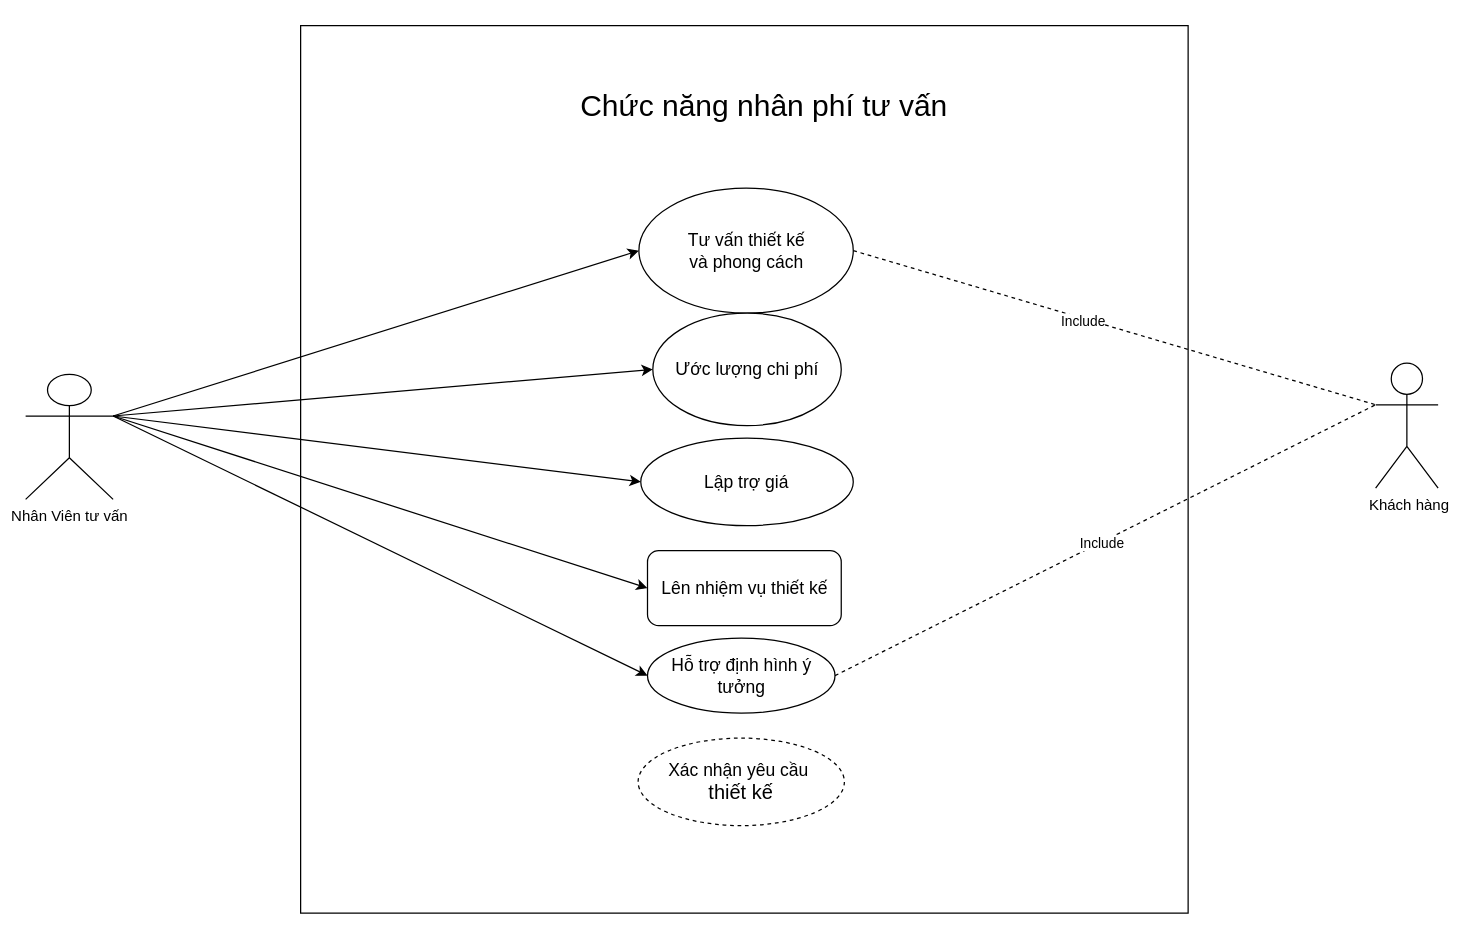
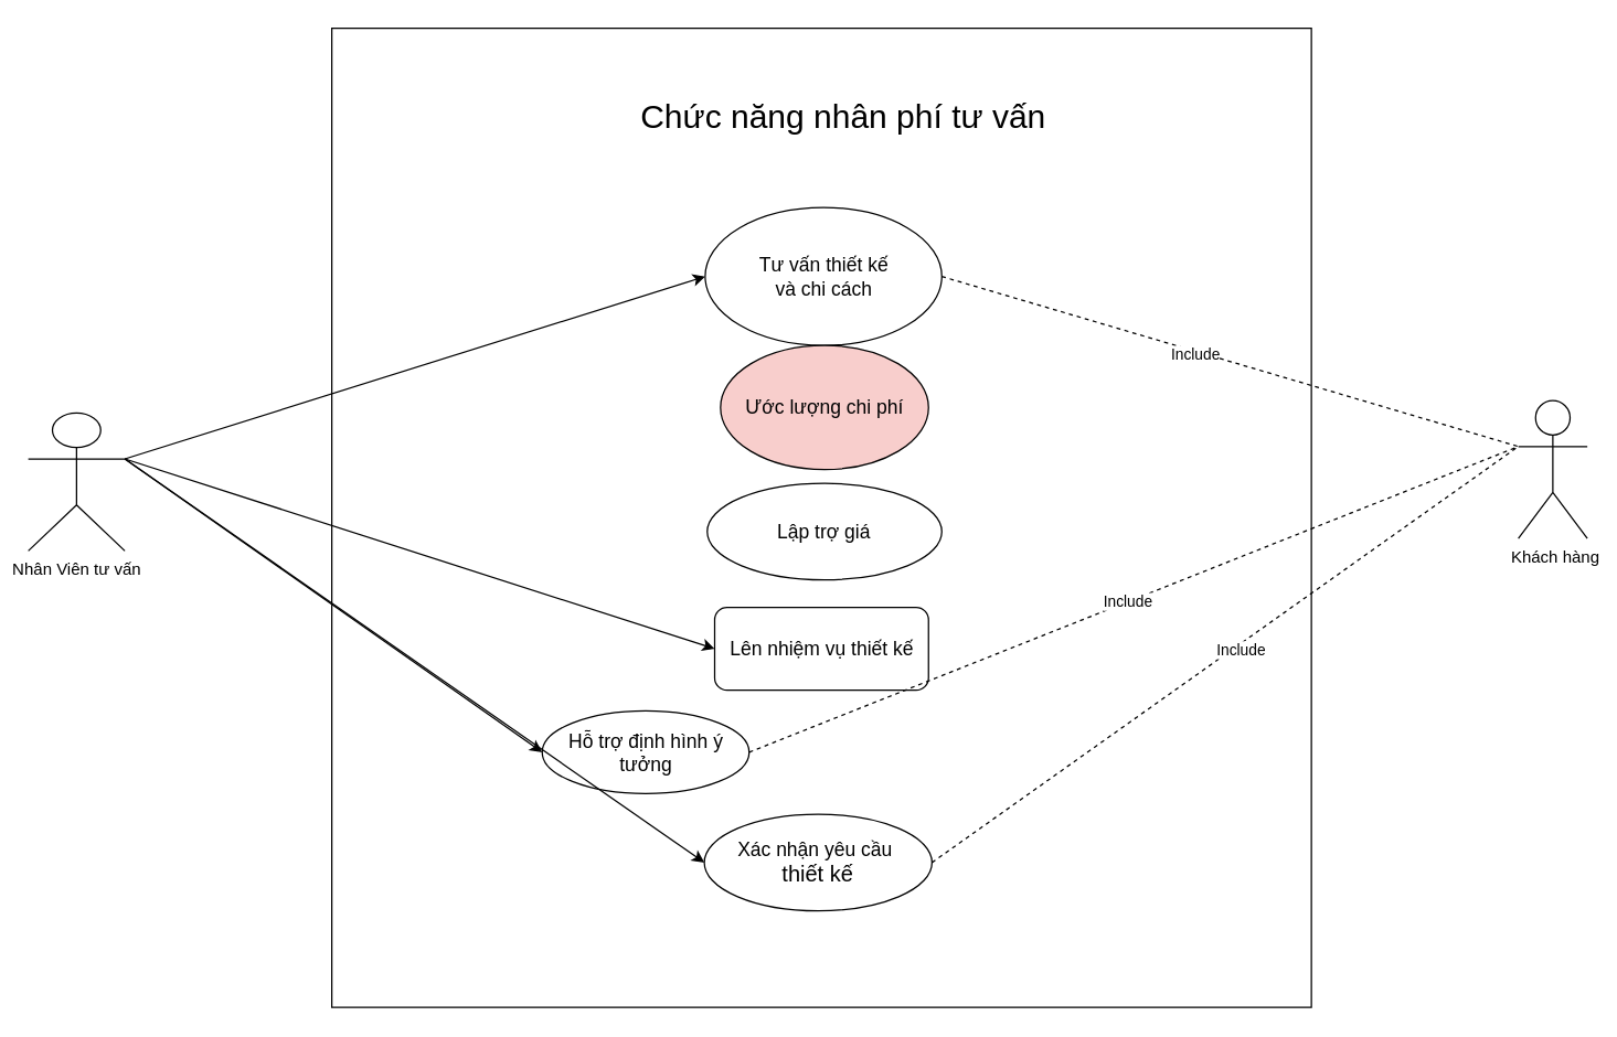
- <mxCell id="4" value="&lt;span style=&quot;font-size: 14px;&quot;&gt;Tư vấn thiết kế&lt;/span&gt;&lt;div&gt;&lt;span style=&quot;font-size: 14px;&quot;&gt;và phong cách&lt;/span&gt;&lt;/div&gt;" style="ellipse;whiteSpace=wrap;html=1;" vertex="1" parent="1"><mxGeometry x="510.62" y="150" width="171.5" height="100" as="geometry" /></mxCell>
+ <mxCell id="4" value="&lt;span style=&quot;font-size: 14px;&quot;&gt;Tư vấn thiết kế&lt;/span&gt;&lt;div&gt;&lt;span style=&quot;font-size: 14px;&quot;&gt;và chi cách&lt;/span&gt;&lt;/div&gt;" style="ellipse;whiteSpace=wrap;html=1;" vertex="1" parent="1"><mxGeometry x="510.62" y="150" width="171.5" height="100" as="geometry" /></mxCell>
- <mxCell id="5" value="&lt;font style=&quot;font-size: 14px;&quot;&gt;Ước lượng chi phí&lt;/font&gt;" style="ellipse;whiteSpace=wrap;html=1;" vertex="1" parent="1"><mxGeometry x="521.75" y="250" width="150.75" height="90" as="geometry" /></mxCell>
+ <mxCell id="5" value="&lt;font style=&quot;font-size: 14px;&quot;&gt;Ước lượng chi phí&lt;/font&gt;" style="ellipse;whiteSpace=wrap;html=1;fillColor=#f8cecc;" vertex="1" parent="1"><mxGeometry x="521.75" y="250" width="150.75" height="90" as="geometry" /></mxCell>
- <mxCell id="13" value="" style="endArrow=classic;html=1;rounded=0;exitX=1;exitY=0.333;exitDx=0;exitDy=0;exitPerimeter=0;entryX=0;entryY=0.5;entryDx=0;entryDy=0;" edge="1" parent="1" source="3" target="5"><mxGeometry width="50" height="50" relative="1" as="geometry"><mxPoint x="530" y="400" as="sourcePoint" /><mxPoint x="580" y="350" as="targetPoint" /></mxGeometry></mxCell>
- <mxCell id="14" value="" style="endArrow=classic;html=1;rounded=0;exitX=1;exitY=0.333;exitDx=0;exitDy=0;exitPerimeter=0;entryX=0;entryY=0.5;entryDx=0;entryDy=0;" edge="1" parent="1" source="3" target="6"><mxGeometry width="50" height="50" relative="1" as="geometry"><mxPoint x="530" y="400" as="sourcePoint" /><mxPoint x="580" y="350" as="targetPoint" /></mxGeometry></mxCell>
+ <mxCell id="22" value="" style="endArrow=none;dashed=1;html=1;rounded=0;entryX=0;entryY=0.333;entryDx=0;entryDy=0;entryPerimeter=0;exitX=1;exitY=0.5;exitDx=0;exitDy=0;" edge="1" parent="1" source="9" target="11"><mxGeometry width="50" height="50" relative="1" as="geometry"><mxPoint x="530" y="400" as="sourcePoint" /><mxPoint x="1100" y="330" as="targetPoint" /></mxGeometry></mxCell>
+ <mxCell id="23" value="Include" style="edgeLabel;html=1;align=center;verticalAlign=middle;resizable=0;points=[];" vertex="1" connectable="0" parent="22"><mxGeometry x="0.047" y="-4" relative="1" as="geometry"><mxPoint x="-1" as="offset" /></mxGeometry></mxCell>
+ <mxCell id="17" value="" style="endArrow=classic;html=1;rounded=0;exitX=1;exitY=0.333;exitDx=0;exitDy=0;exitPerimeter=0;entryX=0;entryY=0.5;entryDx=0;entryDy=0;" edge="1" parent="1" source="3" target="9"><mxGeometry width="50" height="50" relative="1" as="geometry"><mxPoint x="530" y="400" as="sourcePoint" /><mxPoint x="180" y="660" as="targetPoint" /></mxGeometry></mxCell>
- <mxCell id="8" value="&lt;font style=&quot;font-size: 14px;&quot;&gt;Hỗ trợ định hình ý tưởng&lt;/font&gt;" style="ellipse;whiteSpace=wrap;html=1;" vertex="1" parent="1"><mxGeometry x="517.5" y="510" width="150" height="60" as="geometry" /></mxCell>
+ <mxCell id="8" value="&lt;font style=&quot;font-size: 14px;&quot;&gt;Hỗ trợ định hình ý tưởng&lt;/font&gt;" style="ellipse;whiteSpace=wrap;html=1;" vertex="1" parent="1"><mxGeometry x="392.5" y="515" width="150" height="60" as="geometry" /></mxCell>
- <mxCell id="9" value="&lt;font style=&quot;font-size: 14px;&quot;&gt;Xác nhận yêu cầu&amp;nbsp;&lt;/font&gt;&lt;div&gt;&lt;font size=&quot;3&quot; style=&quot;&quot;&gt;thiết kế&lt;/font&gt;&lt;/div&gt;" style="ellipse;whiteSpace=wrap;html=1;dashed=1;" vertex="1" parent="1"><mxGeometry x="510" y="590" width="165" height="70" as="geometry" /></mxCell>
+ <mxCell id="9" value="&lt;font style=&quot;font-size: 14px;&quot;&gt;Xác nhận yêu cầu&amp;nbsp;&lt;/font&gt;&lt;div&gt;&lt;font size=&quot;3&quot; style=&quot;&quot;&gt;thiết kế&lt;/font&gt;&lt;/div&gt;" style="ellipse;whiteSpace=wrap;html=1;" vertex="1" parent="1"><mxGeometry x="510" y="590" width="165" height="70" as="geometry" /></mxCell>
